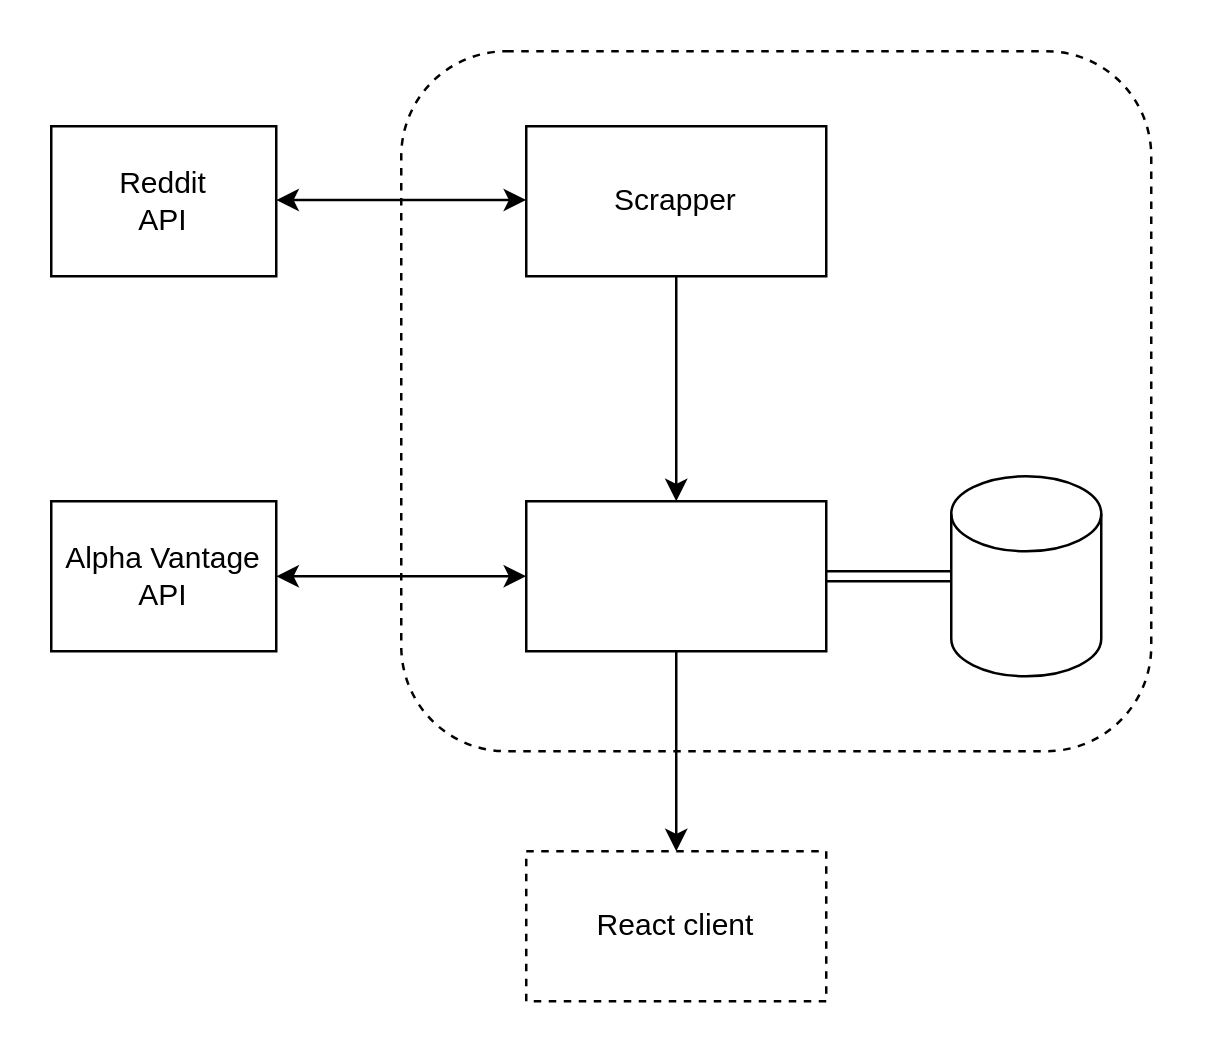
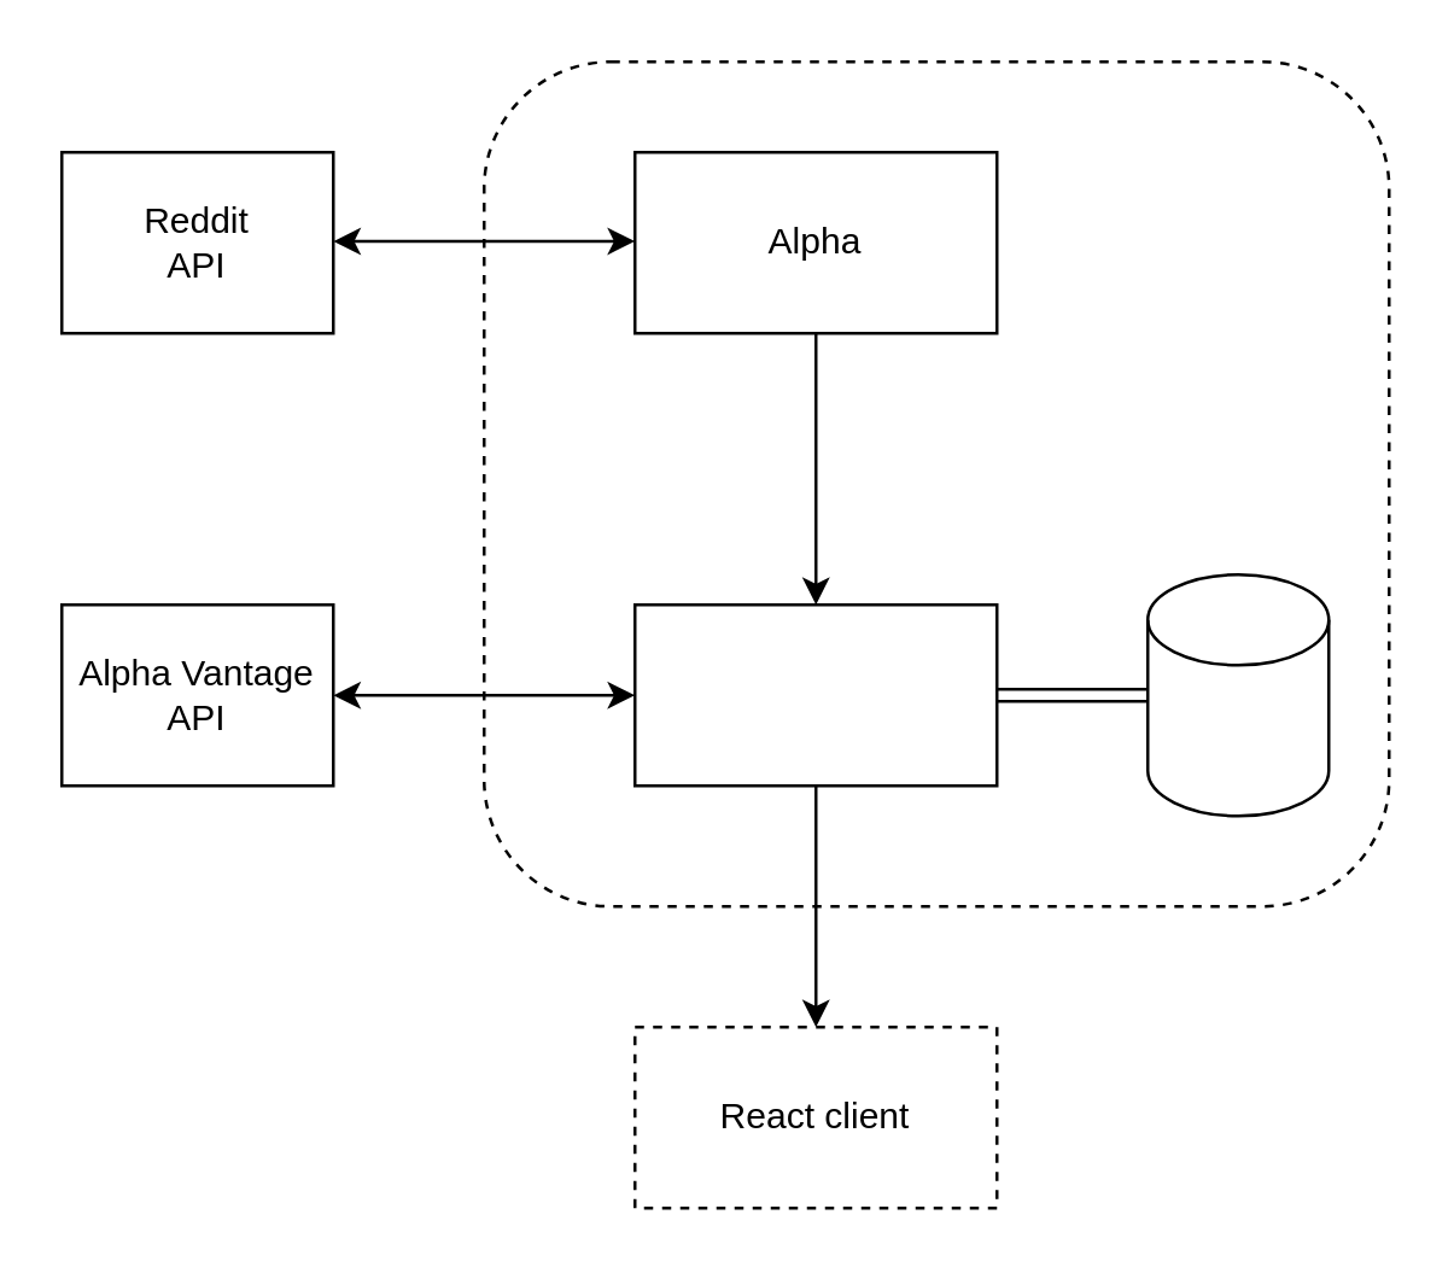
- <mxCell id="3" value="Scrapper" style="text;html=1;strokeColor=none;fillColor=none;align=center;verticalAlign=middle;whiteSpace=wrap;rounded=0;" parent="1" vertex="1"><mxGeometry x="240" y="65" width="60" height="30" as="geometry" /></mxCell>
+ <mxCell id="3" value="Alpha" style="text;html=1;strokeColor=none;fillColor=none;align=center;verticalAlign=middle;whiteSpace=wrap;rounded=0;" parent="1" vertex="1"><mxGeometry x="240" y="65" width="60" height="30" as="geometry" /></mxCell>
